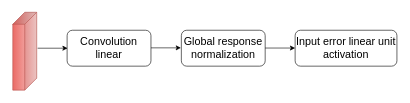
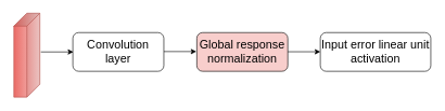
- <mxCell id="6" value="&lt;font style=&quot;font-size: 18px;&quot;&gt;Convolution linear&lt;/font&gt;" style="rounded=1;whiteSpace=wrap;html=1;" vertex="1" parent="1"><mxGeometry x="111.25" y="50" width="140" height="60" as="geometry" /></mxCell>
+ <mxCell id="6" value="&lt;font style=&quot;font-size: 18px;&quot;&gt;Convolution layer&lt;/font&gt;" style="rounded=1;whiteSpace=wrap;html=1;" vertex="1" parent="1"><mxGeometry x="111.25" y="50" width="140" height="60" as="geometry" /></mxCell>
- <mxCell id="5" value="&lt;font style=&quot;font-size: 18px;&quot;&gt;Global response normalization&lt;/font&gt;" style="rounded=1;whiteSpace=wrap;html=1;" vertex="1" parent="1"><mxGeometry x="302" y="50" width="140" height="60" as="geometry" /></mxCell>
+ <mxCell id="5" value="&lt;font style=&quot;font-size: 18px;&quot;&gt;Global response normalization&lt;/font&gt;" style="rounded=1;whiteSpace=wrap;html=1;fillColor=#f8cecc;" vertex="1" parent="1"><mxGeometry x="302" y="50" width="140" height="60" as="geometry" /></mxCell>
